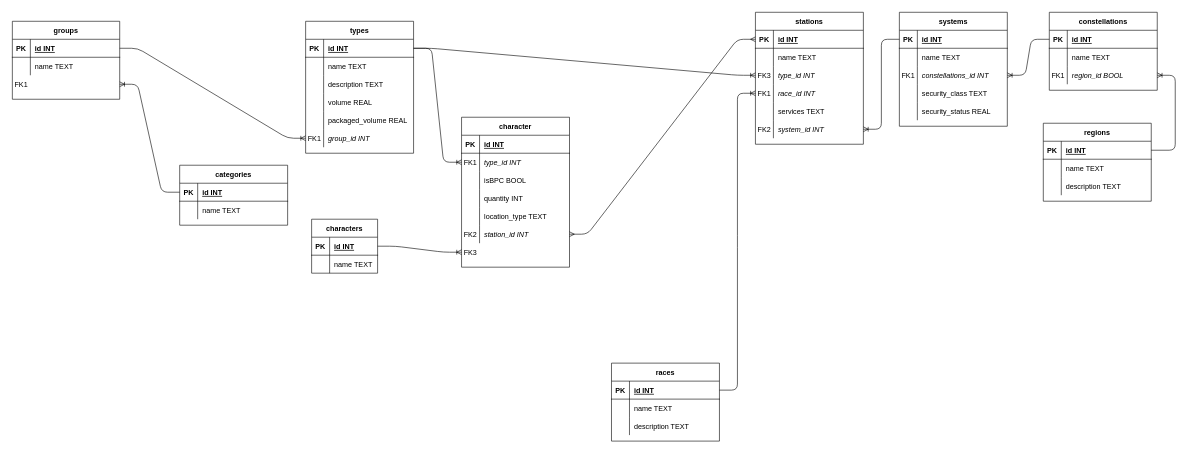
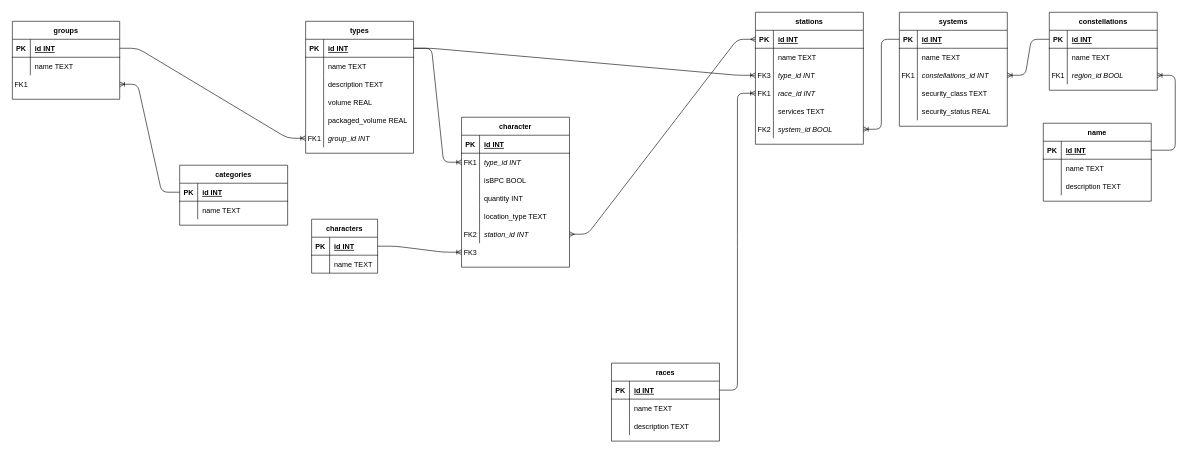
- <mxCell id="87" value="system_id INT" style="shape=partialRectangle;connectable=0;fillColor=none;top=0;left=0;bottom=0;right=0;align=left;spacingLeft=6;overflow=hidden;fontStyle=2" parent="85" vertex="1"><mxGeometry x="30" width="150" height="30" as="geometry" /></mxCell>
+ <mxCell id="87" value="system_id BOOL" style="shape=partialRectangle;connectable=0;fillColor=none;top=0;left=0;bottom=0;right=0;align=left;spacingLeft=6;overflow=hidden;fontStyle=2" parent="85" vertex="1"><mxGeometry x="30" width="150" height="30" as="geometry" /></mxCell>
- <mxCell id="129" value="regions" style="shape=table;startSize=30;container=1;collapsible=1;childLayout=tableLayout;fixedRows=1;rowLines=0;fontStyle=1;align=center;resizeLast=1;" parent="1" vertex="1"><mxGeometry x="1739" y="205" width="180" height="130" as="geometry" /></mxCell>
+ <mxCell id="129" value="name" style="shape=table;startSize=30;container=1;collapsible=1;childLayout=tableLayout;fixedRows=1;rowLines=0;fontStyle=1;align=center;resizeLast=1;" parent="1" vertex="1"><mxGeometry x="1739" y="205" width="180" height="130" as="geometry" /></mxCell>
